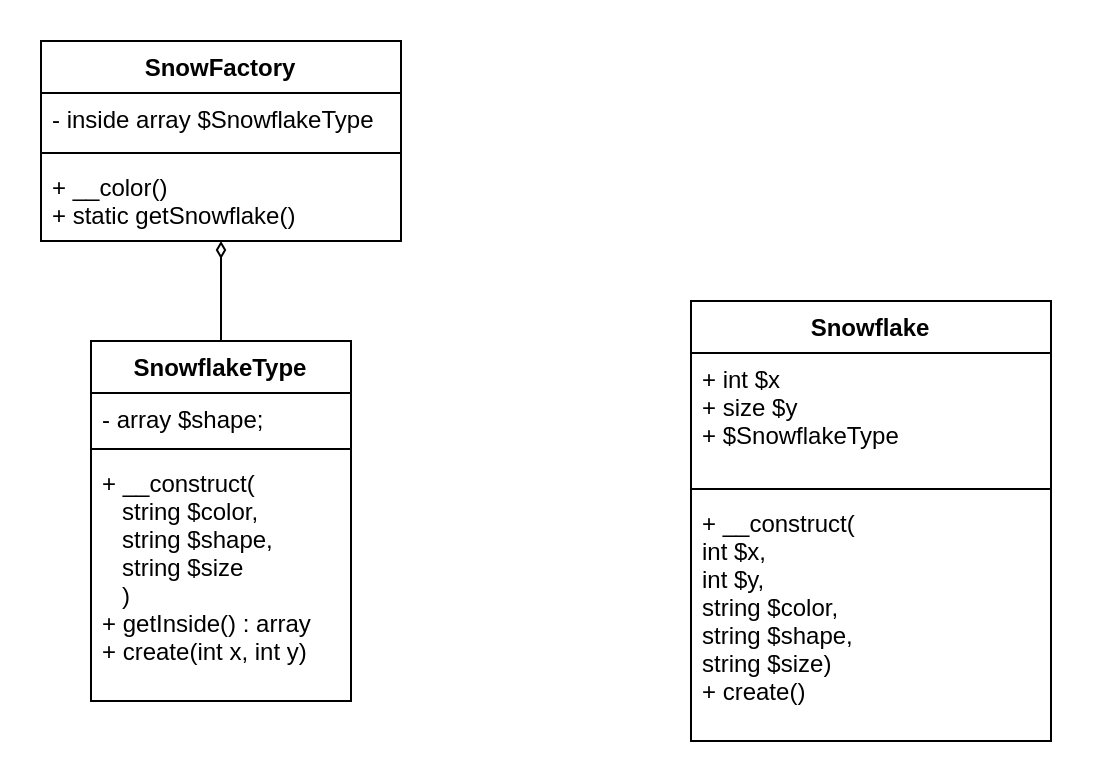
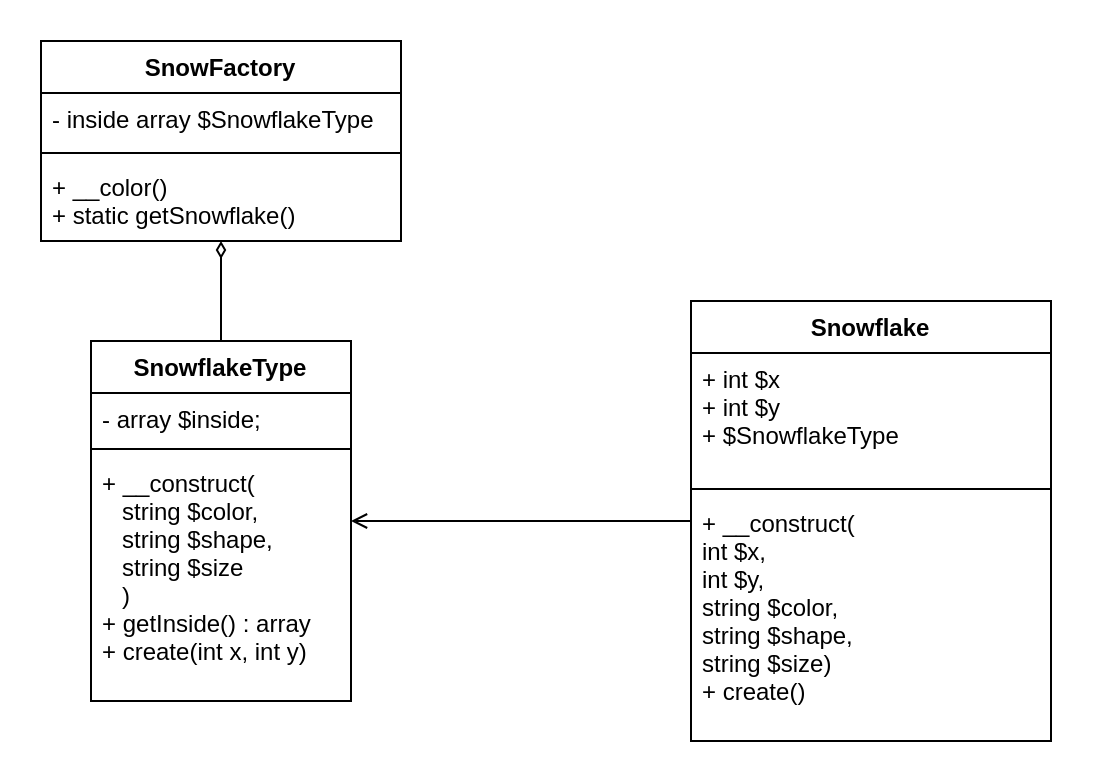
- <mxCell id="13" value="+ int $x&#10;+ size $y&#10;+ $SnowflakeType" style="text;strokeColor=none;fillColor=none;align=left;verticalAlign=top;spacingLeft=4;spacingRight=4;overflow=hidden;rotatable=0;points=[[0,0.5],[1,0.5]];portConstraint=eastwest;" parent="12" vertex="1"><mxGeometry y="26" width="180" height="64" as="geometry" /></mxCell>
+ <mxCell id="13" value="+ int $x&#10;+ int $y&#10;+ $SnowflakeType" style="text;strokeColor=none;fillColor=none;align=left;verticalAlign=top;spacingLeft=4;spacingRight=4;overflow=hidden;rotatable=0;points=[[0,0.5],[1,0.5]];portConstraint=eastwest;" parent="12" vertex="1"><mxGeometry y="26" width="180" height="64" as="geometry" /></mxCell>
- <mxCell id="3" value="- array $shape;" style="text;strokeColor=none;fillColor=none;align=left;verticalAlign=top;spacingLeft=4;spacingRight=4;overflow=hidden;rotatable=0;points=[[0,0.5],[1,0.5]];portConstraint=eastwest;" parent="2" vertex="1"><mxGeometry y="26" width="130" height="24" as="geometry" /></mxCell>
+ <mxCell id="3" value="- array $inside;" style="text;strokeColor=none;fillColor=none;align=left;verticalAlign=top;spacingLeft=4;spacingRight=4;overflow=hidden;rotatable=0;points=[[0,0.5],[1,0.5]];portConstraint=eastwest;" parent="2" vertex="1"><mxGeometry y="26" width="130" height="24" as="geometry" /></mxCell>
+ <mxCell id="11" style="edgeStyle=orthogonalEdgeStyle;rounded=0;orthogonalLoop=1;jettySize=auto;html=1;startArrow=none;startFill=0;endArrow=open;endFill=0;" parent="1" source="12" target="2" edge="1"><mxGeometry relative="1" as="geometry" /></mxCell>
